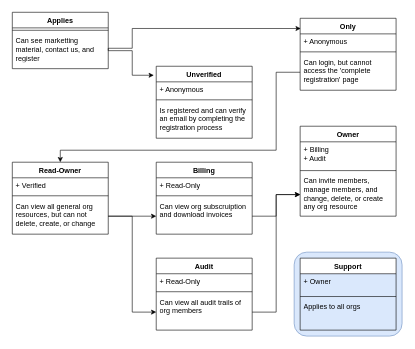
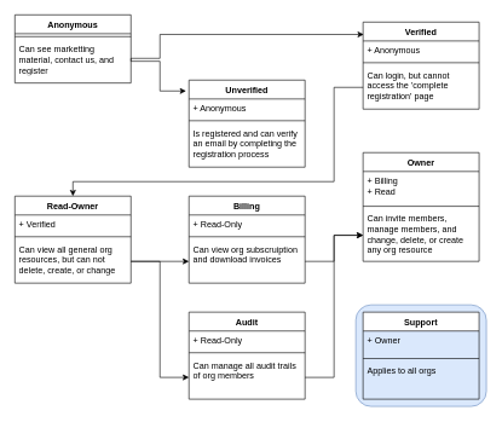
- <mxCell id="11" value="Applies" style="swimlane;fontStyle=1;align=center;verticalAlign=top;childLayout=stackLayout;horizontal=1;startSize=26;horizontalStack=0;resizeParent=1;resizeParentMax=0;resizeLast=0;collapsible=1;marginBottom=0;" vertex="1" parent="1"><mxGeometry x="20" y="20" width="160" height="94" as="geometry" /></mxCell>
+ <mxCell id="11" value="Anonymous" style="swimlane;fontStyle=1;align=center;verticalAlign=top;childLayout=stackLayout;horizontal=1;startSize=26;horizontalStack=0;resizeParent=1;resizeParentMax=0;resizeLast=0;collapsible=1;marginBottom=0;" vertex="1" parent="1"><mxGeometry x="20" y="20" width="160" height="94" as="geometry" /></mxCell>
- <mxCell id="18" value="Only" style="swimlane;fontStyle=1;align=center;verticalAlign=top;childLayout=stackLayout;horizontal=1;startSize=26;horizontalStack=0;resizeParent=1;resizeParentMax=0;resizeLast=0;collapsible=1;marginBottom=0;" vertex="1" parent="1"><mxGeometry x="500" y="30" width="160" height="120" as="geometry" /></mxCell>
+ <mxCell id="18" value="Verified" style="swimlane;fontStyle=1;align=center;verticalAlign=top;childLayout=stackLayout;horizontal=1;startSize=26;horizontalStack=0;resizeParent=1;resizeParentMax=0;resizeLast=0;collapsible=1;marginBottom=0;" vertex="1" parent="1"><mxGeometry x="500" y="30" width="160" height="120" as="geometry" /></mxCell>
- <mxCell id="32" value="+ Billing&#10;+ Audit" style="text;strokeColor=none;fillColor=none;align=left;verticalAlign=top;spacingLeft=4;spacingRight=4;overflow=hidden;rotatable=0;points=[[0,0.5],[1,0.5]];portConstraint=eastwest;" vertex="1" parent="31"><mxGeometry y="26" width="160" height="44" as="geometry" /></mxCell>
+ <mxCell id="32" value="+ Billing&#10;+ Read" style="text;strokeColor=none;fillColor=none;align=left;verticalAlign=top;spacingLeft=4;spacingRight=4;overflow=hidden;rotatable=0;points=[[0,0.5],[1,0.5]];portConstraint=eastwest;" vertex="1" parent="31"><mxGeometry y="26" width="160" height="44" as="geometry" /></mxCell>
- <mxCell id="29" value="Can view all audit trails of org members" style="text;strokeColor=none;fillColor=none;align=left;verticalAlign=top;spacingLeft=4;spacingRight=4;overflow=hidden;rotatable=0;points=[[0,0.5],[1,0.5]];portConstraint=eastwest;whiteSpace=wrap;" vertex="1" parent="26"><mxGeometry y="60" width="160" height="60" as="geometry" /></mxCell>
+ <mxCell id="29" value="Can manage all audit trails of org members" style="text;strokeColor=none;fillColor=none;align=left;verticalAlign=top;spacingLeft=4;spacingRight=4;overflow=hidden;rotatable=0;points=[[0,0.5],[1,0.5]];portConstraint=eastwest;whiteSpace=wrap;" vertex="1" parent="26"><mxGeometry y="60" width="160" height="60" as="geometry" /></mxCell>
